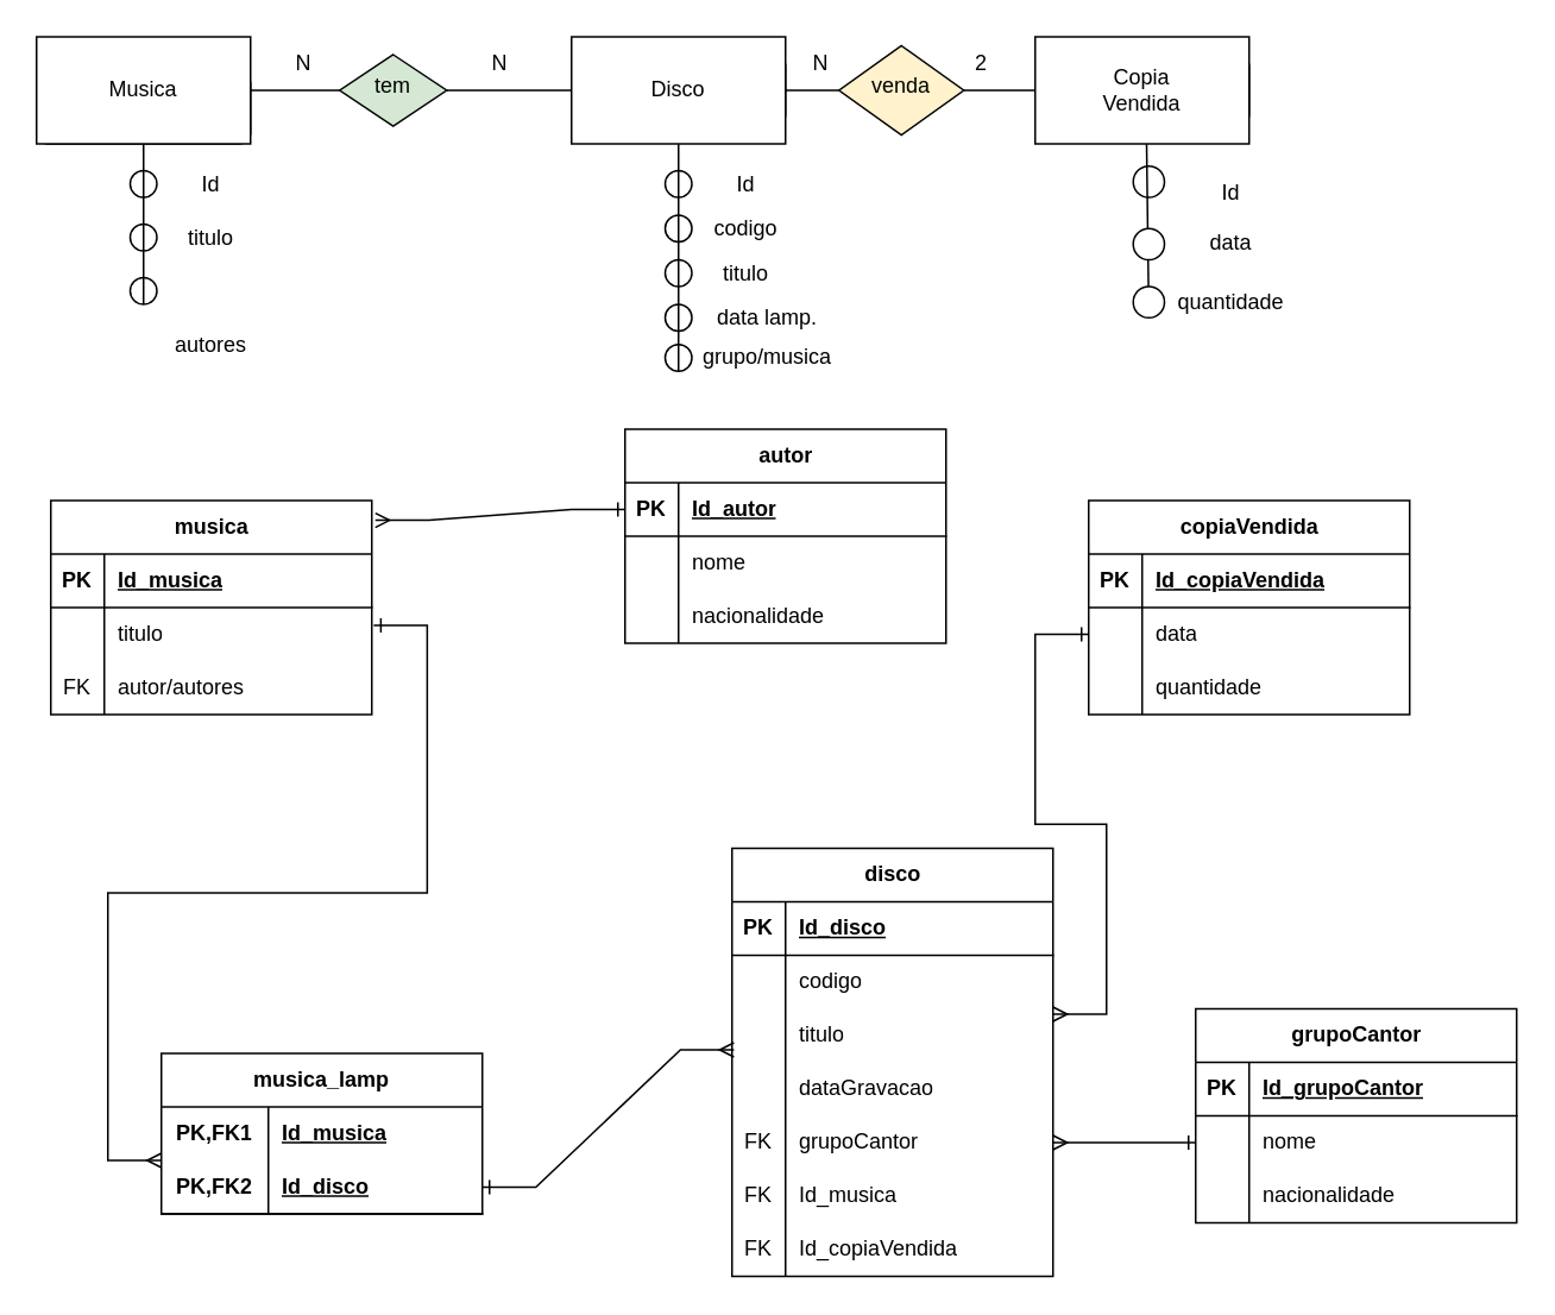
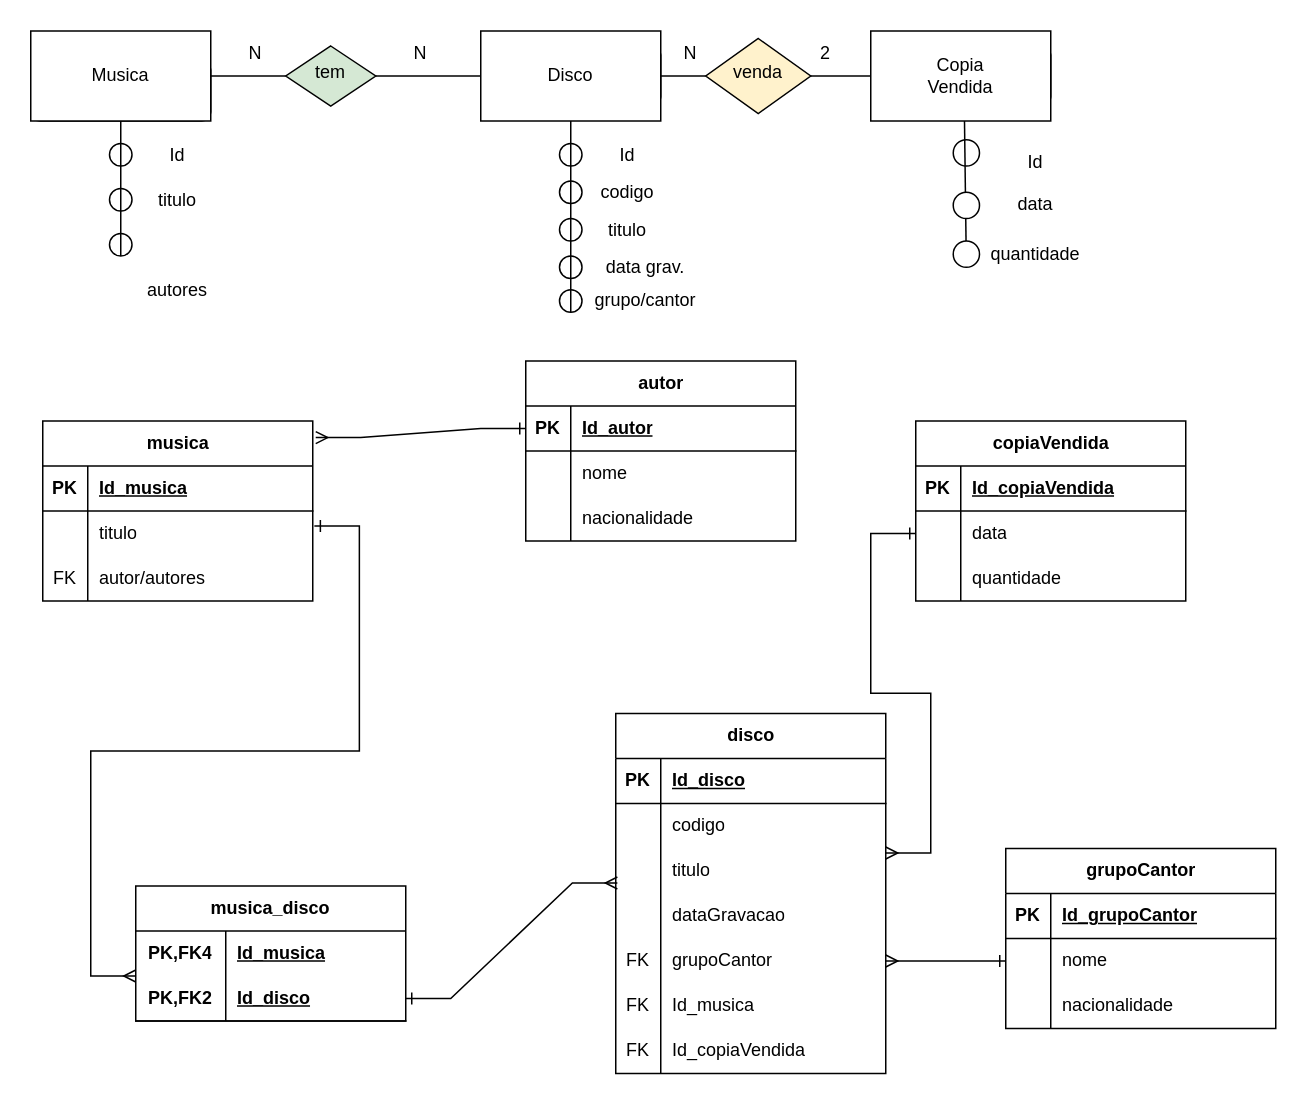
- <mxCell id="30" value="data lamp." style="text;html=1;align=center;verticalAlign=middle;whiteSpace=wrap;rounded=0;" parent="1" vertex="1"><mxGeometry x="400" y="162.5" width="60" height="30" as="geometry" /></mxCell>
+ <mxCell id="30" value="data grav." style="text;html=1;align=center;verticalAlign=middle;whiteSpace=wrap;rounded=0;" parent="1" vertex="1"><mxGeometry x="400" y="162.5" width="60" height="30" as="geometry" /></mxCell>
- <mxCell id="38" value="grupo/musica" style="text;html=1;align=center;verticalAlign=middle;whiteSpace=wrap;rounded=0;" parent="1" vertex="1"><mxGeometry x="400" y="185" width="60" height="30" as="geometry" /></mxCell>
+ <mxCell id="38" value="grupo/cantor" style="text;html=1;align=center;verticalAlign=middle;whiteSpace=wrap;rounded=0;" parent="1" vertex="1"><mxGeometry x="400" y="185" width="60" height="30" as="geometry" /></mxCell>
- <mxCell id="90" value="musica_lamp" style="shape=table;startSize=30;container=1;collapsible=1;childLayout=tableLayout;fixedRows=1;rowLines=0;fontStyle=1;align=center;resizeLast=1;html=1;whiteSpace=wrap;" vertex="1" parent="1"><mxGeometry x="90" y="590" width="180" height="90" as="geometry" /></mxCell>
+ <mxCell id="90" value="musica_disco" style="shape=table;startSize=30;container=1;collapsible=1;childLayout=tableLayout;fixedRows=1;rowLines=0;fontStyle=1;align=center;resizeLast=1;html=1;whiteSpace=wrap;" vertex="1" parent="1"><mxGeometry x="90" y="590" width="180" height="90" as="geometry" /></mxCell>
- <mxCell id="92" value="PK,FK1" style="shape=partialRectangle;connectable=0;fillColor=none;top=0;left=0;bottom=0;right=0;fontStyle=1;overflow=hidden;html=1;whiteSpace=wrap;" vertex="1" parent="91"><mxGeometry width="60" height="30" as="geometry"><mxRectangle width="60" height="30" as="alternateBounds" /></mxGeometry></mxCell>
+ <mxCell id="92" value="PK,FK4" style="shape=partialRectangle;connectable=0;fillColor=none;top=0;left=0;bottom=0;right=0;fontStyle=1;overflow=hidden;html=1;whiteSpace=wrap;" vertex="1" parent="91"><mxGeometry width="60" height="30" as="geometry"><mxRectangle width="60" height="30" as="alternateBounds" /></mxGeometry></mxCell>
